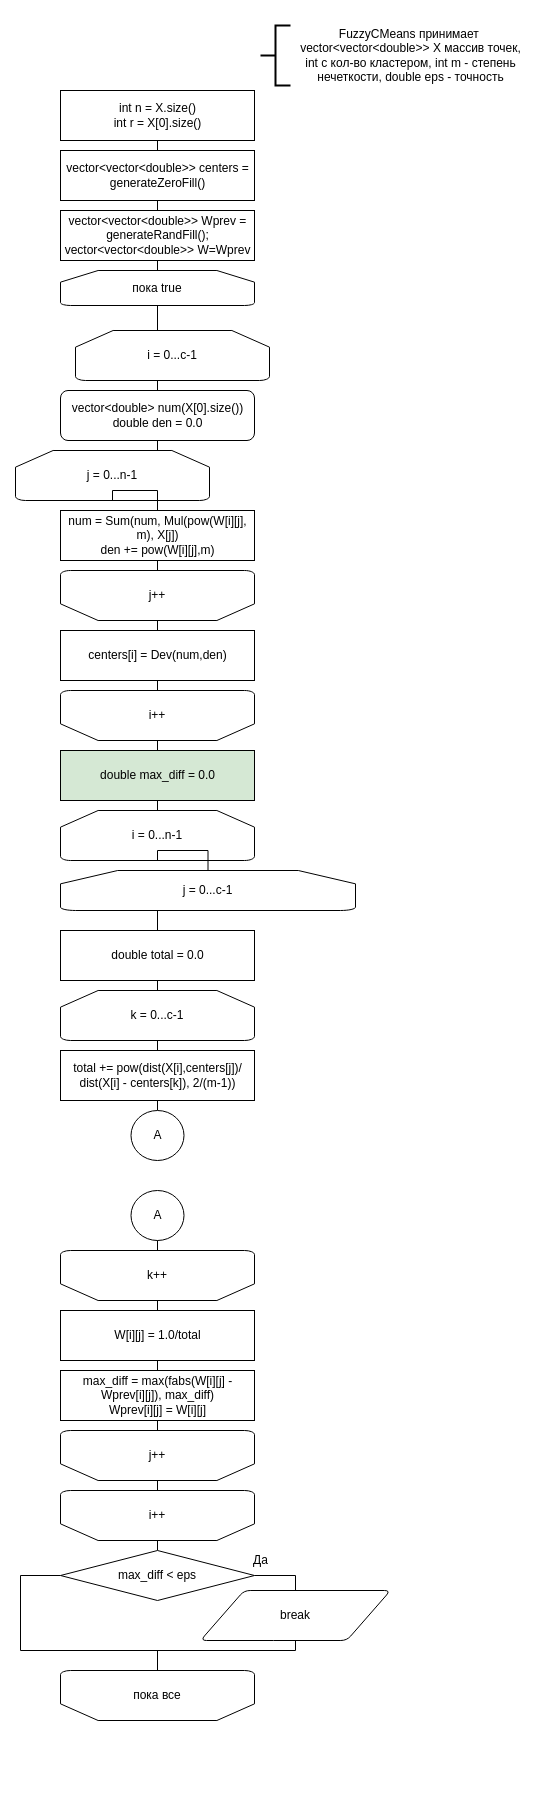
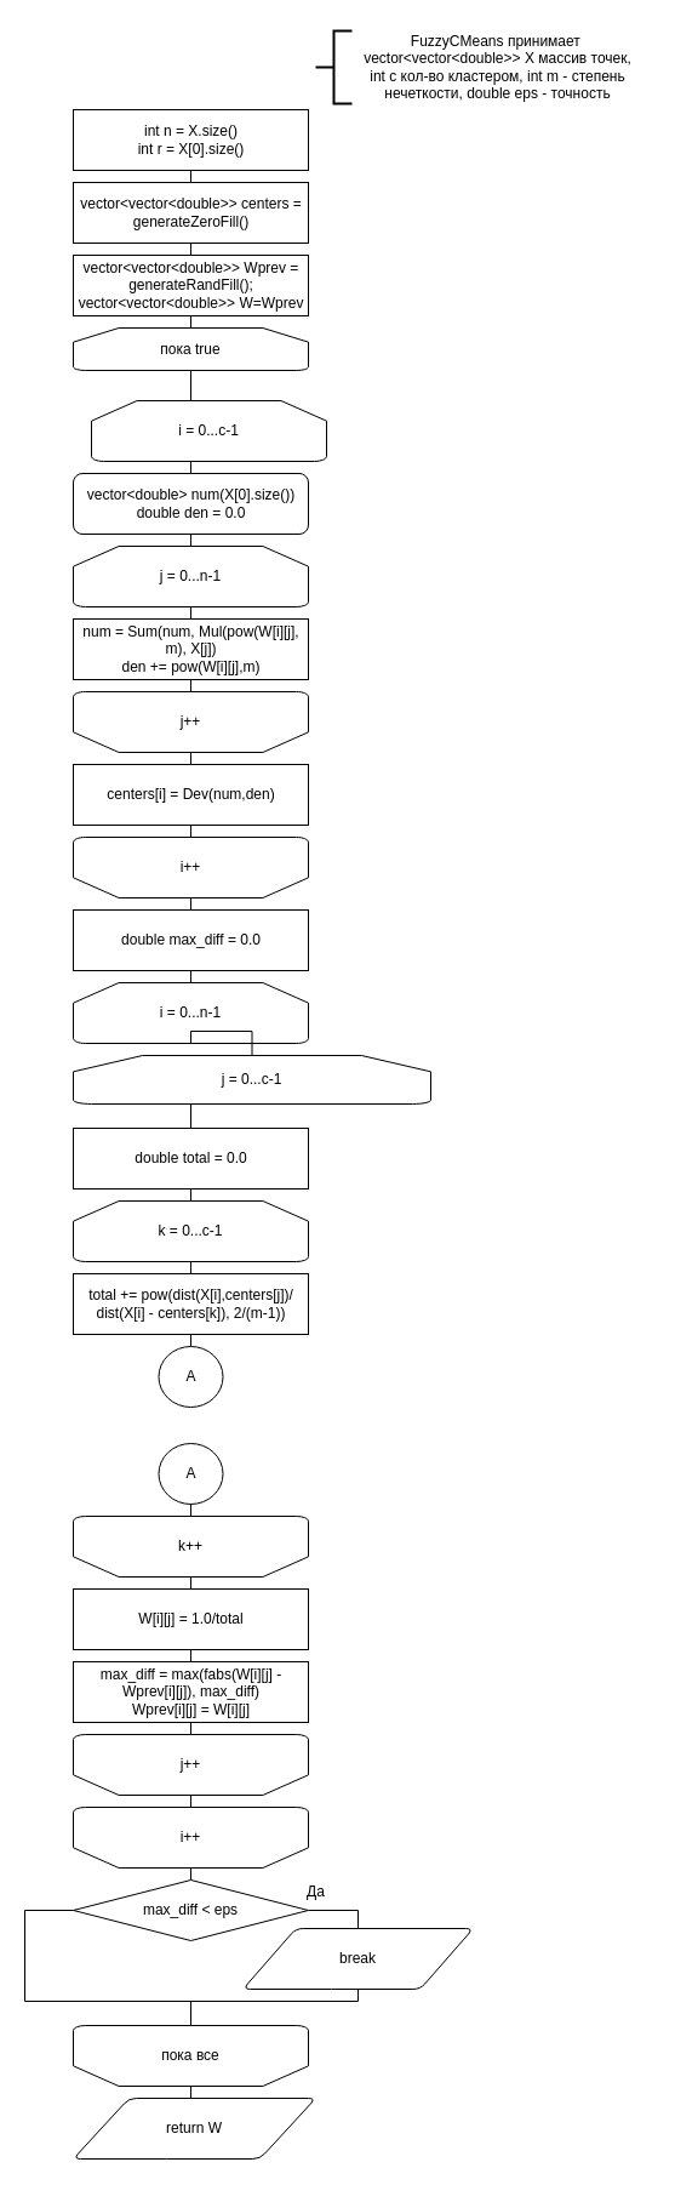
- <mxCell id="16" value="j = 0...n-1" style="strokeWidth=1;html=1;shape=mxgraph.flowchart.loop_limit;whiteSpace=wrap;" vertex="1" parent="1"><mxGeometry x="15" y="450" width="194" height="50" as="geometry" /></mxCell>
+ <mxCell id="16" value="j = 0...n-1" style="strokeWidth=1;html=1;shape=mxgraph.flowchart.loop_limit;whiteSpace=wrap;" vertex="1" parent="1"><mxGeometry x="60" y="450" width="194" height="50" as="geometry" /></mxCell>
- <mxCell id="26" value="double max_diff = 0.0" style="html=1;dashed=0;whitespace=wrap;fillColor=#d5e8d4;" vertex="1" parent="1"><mxGeometry x="60" y="750" width="194" height="50" as="geometry" /></mxCell>
+ <mxCell id="26" value="double max_diff = 0.0" style="html=1;dashed=0;whitespace=wrap;" vertex="1" parent="1"><mxGeometry x="60" y="750" width="194" height="50" as="geometry" /></mxCell>
+ <mxCell id="58" style="edgeStyle=orthogonalEdgeStyle;rounded=0;orthogonalLoop=1;jettySize=auto;html=1;exitX=0.5;exitY=0;exitDx=0;exitDy=0;entryX=0.5;entryY=0;entryDx=0;entryDy=0;entryPerimeter=0;endArrow=none;endFill=0;" edge="1" parent="1" source="59" target="57"><mxGeometry relative="1" as="geometry" /></mxCell>
+ <mxCell id="59" value="return W" style="shape=parallelogram;html=1;strokeWidth=1;perimeter=parallelogramPerimeter;whiteSpace=wrap;rounded=1;arcSize=12;size=0.23;" vertex="1" parent="1"><mxGeometry x="60" y="1730" width="200" height="50" as="geometry" /></mxCell>
